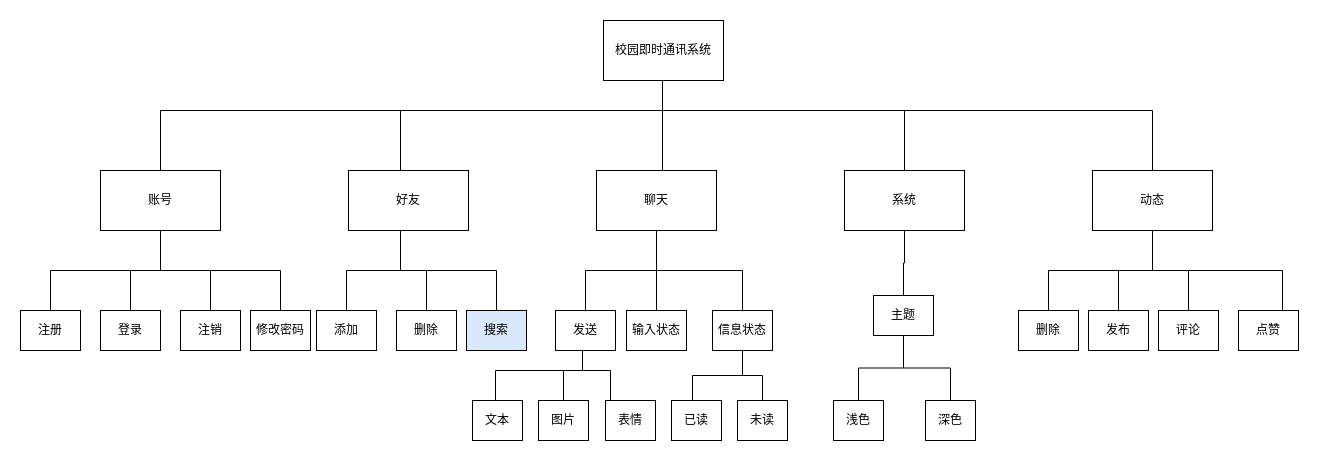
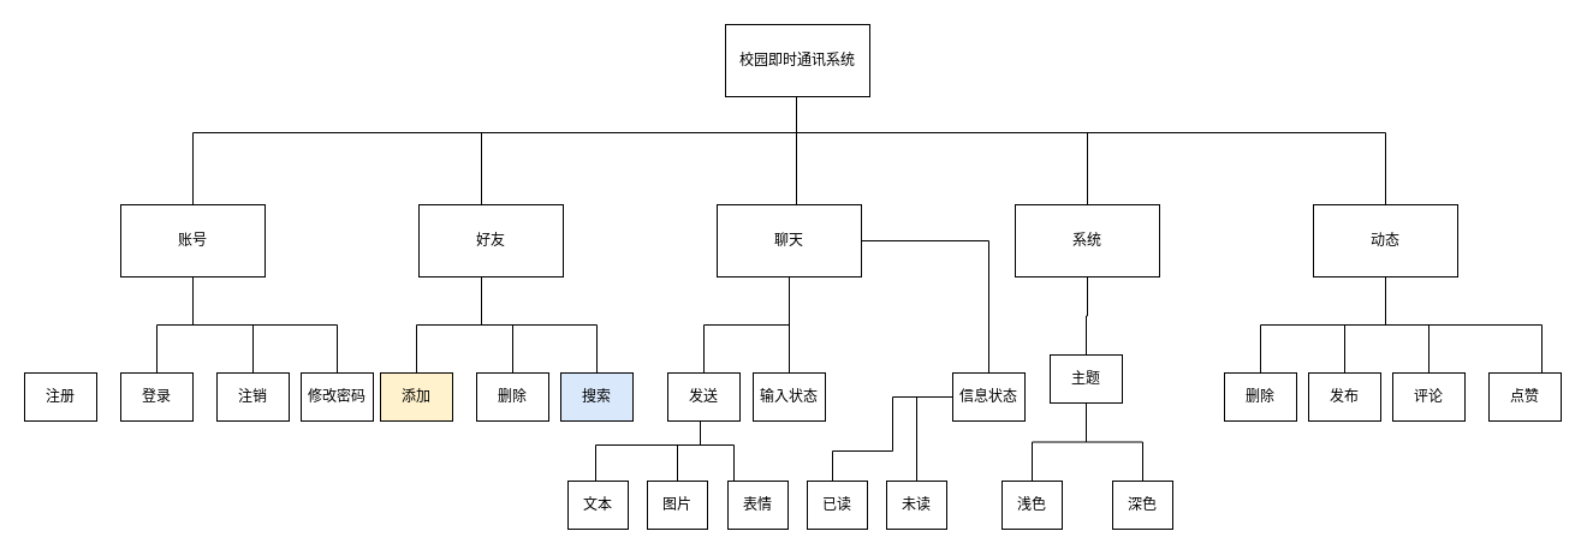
- <mxCell id="9" style="edgeStyle=orthogonalEdgeStyle;rounded=0;orthogonalLoop=1;jettySize=auto;html=1;strokeColor=default;endArrow=none;endFill=0;" parent="1" source="13" target="29" edge="1"><mxGeometry relative="1" as="geometry"><Array as="points"><mxPoint x="160" y="270" /><mxPoint x="50" y="270" /></Array></mxGeometry></mxCell>
- <mxCell id="33" value="添加" style="rounded=0;whiteSpace=wrap;html=1;strokeColor=default;" parent="1" vertex="1"><mxGeometry x="316" y="310" width="60" height="40" as="geometry" /></mxCell>
+ <mxCell id="33" value="添加" style="rounded=0;whiteSpace=wrap;html=1;strokeColor=default;fillColor=#fff2cc;" parent="1" vertex="1"><mxGeometry x="316" y="310" width="60" height="40" as="geometry" /></mxCell>
- <mxCell id="42" value="信息状态" style="rounded=0;whiteSpace=wrap;html=1;strokeColor=default;" parent="1" vertex="1"><mxGeometry x="712" y="310" width="60" height="40" as="geometry" /></mxCell>
+ <mxCell id="42" value="信息状态" style="rounded=0;whiteSpace=wrap;html=1;strokeColor=default;" parent="1" vertex="1"><mxGeometry x="792" y="310" width="60" height="40" as="geometry" /></mxCell>
